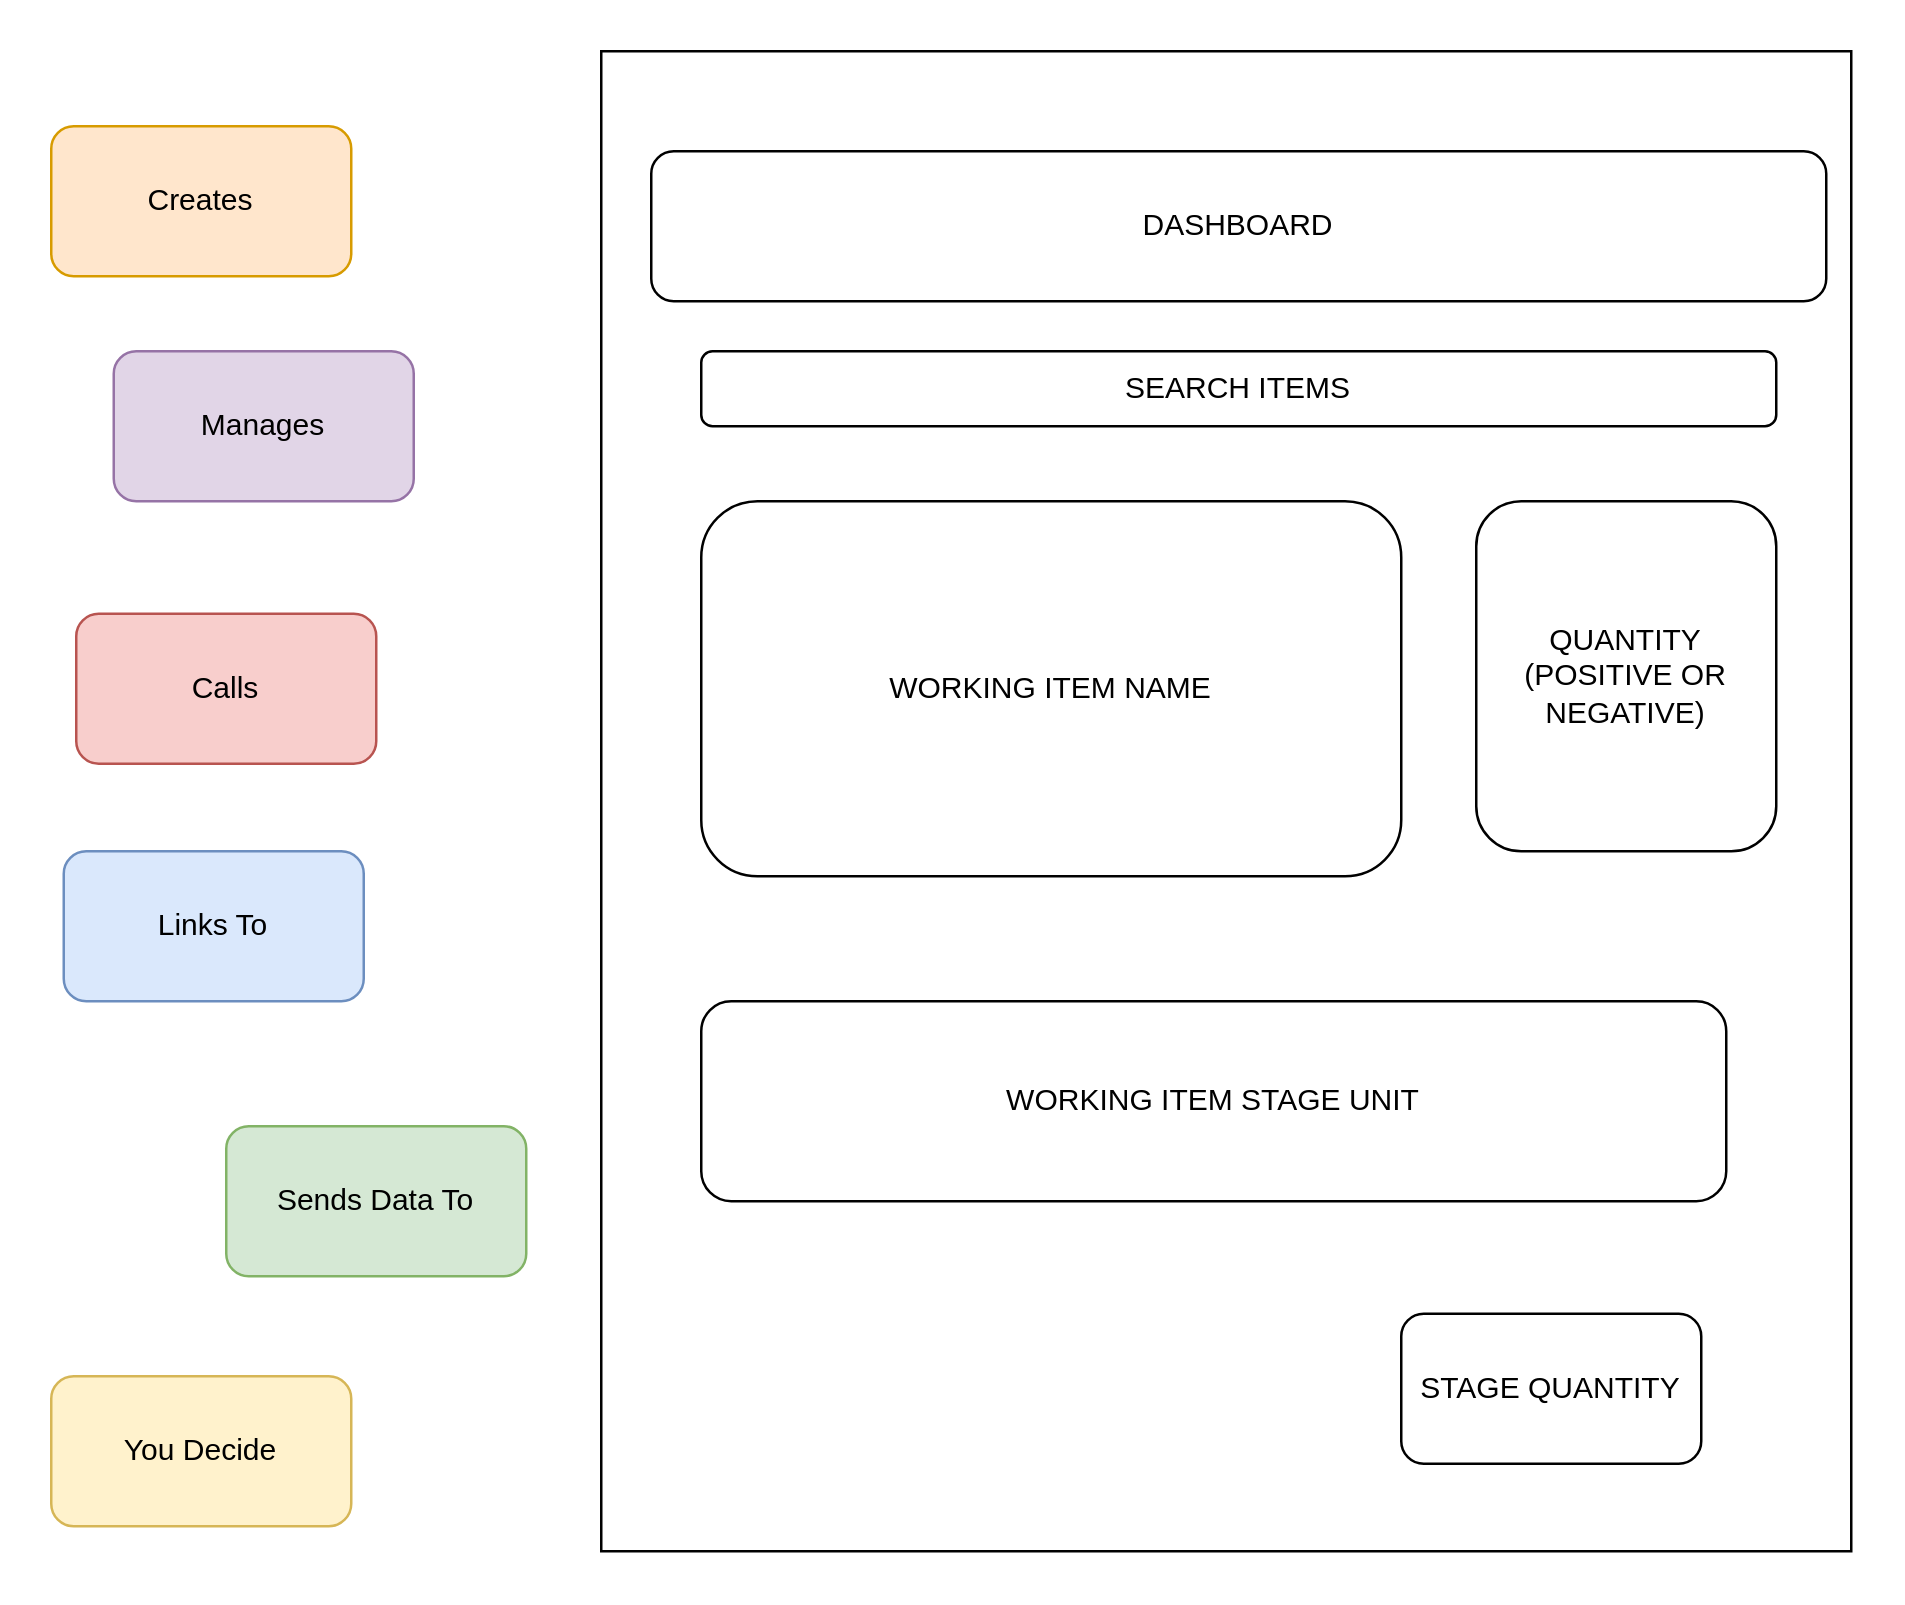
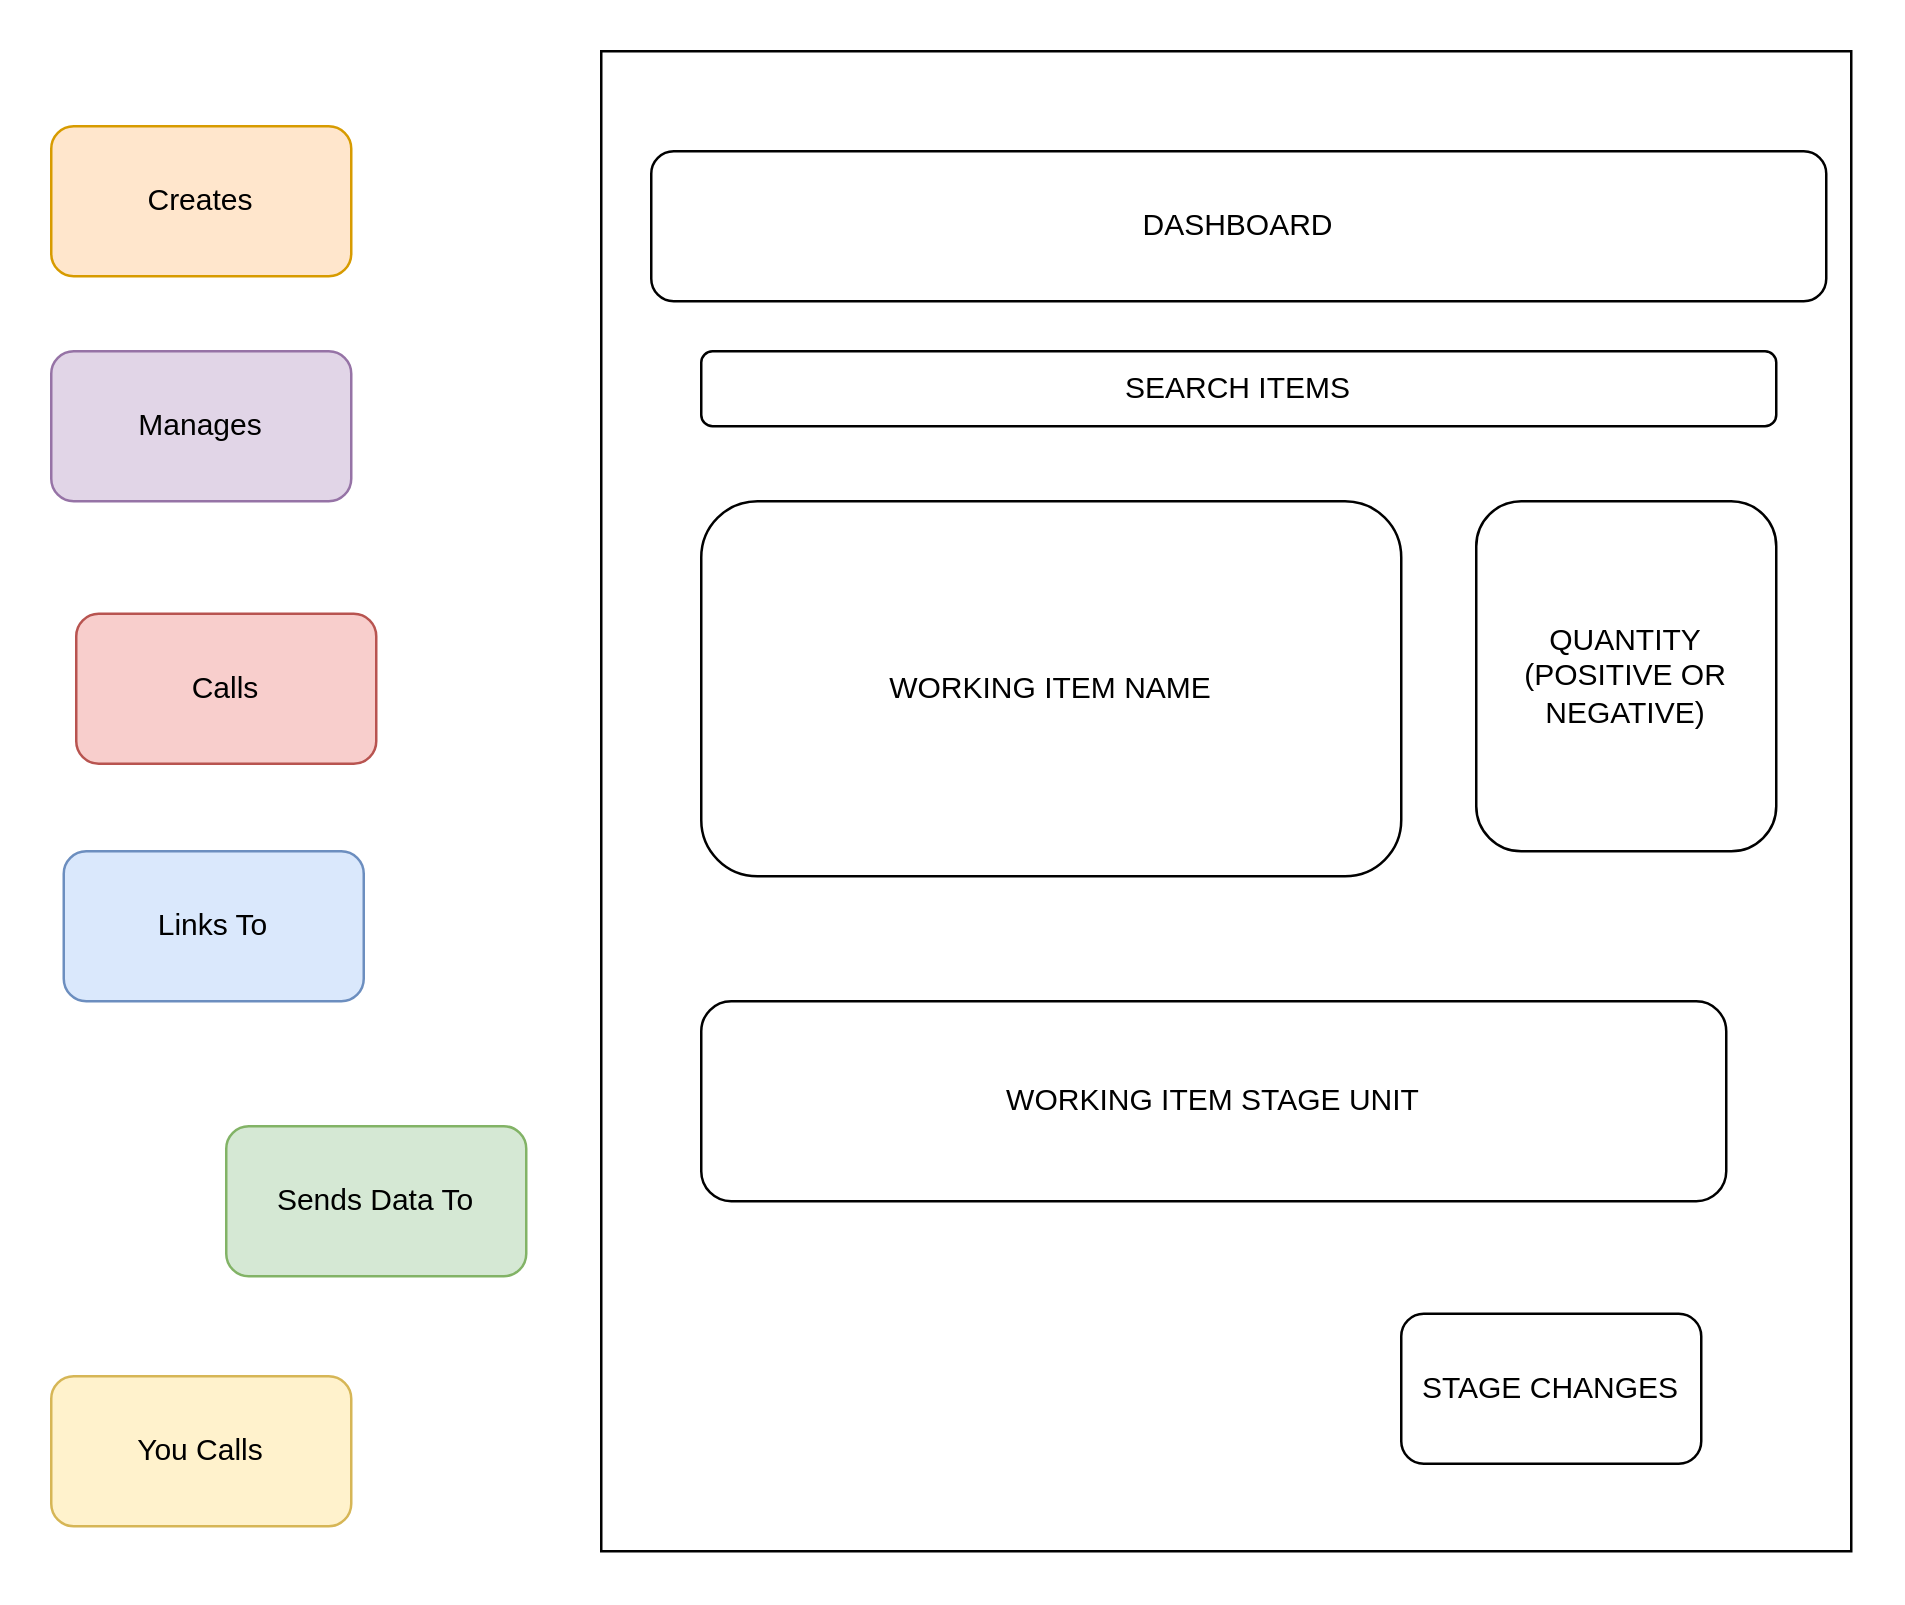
- <mxCell id="7" value="Manages" style="rounded=1;whiteSpace=wrap;html=1;fillColor=#e1d5e7;strokeColor=#9673a6;" vertex="1" parent="1"><mxGeometry x="45" y="140" width="120" height="60" as="geometry" /></mxCell>
+ <mxCell id="7" value="Manages" style="rounded=1;whiteSpace=wrap;html=1;fillColor=#e1d5e7;strokeColor=#9673a6;" vertex="1" parent="1"><mxGeometry x="20" y="140" width="120" height="60" as="geometry" /></mxCell>
- <mxCell id="12" value="STAGE QUANTITY" style="rounded=1;whiteSpace=wrap;html=1;" vertex="1" parent="1"><mxGeometry x="560" y="525" width="120" height="60" as="geometry" /></mxCell>
+ <mxCell id="12" value="STAGE CHANGES" style="rounded=1;whiteSpace=wrap;html=1;" vertex="1" parent="1"><mxGeometry x="560" y="525" width="120" height="60" as="geometry" /></mxCell>
- <mxCell id="3" value="You Decide" style="rounded=1;whiteSpace=wrap;html=1;fillColor=#fff2cc;strokeColor=#d6b656;" vertex="1" parent="1"><mxGeometry x="20" y="550" width="120" height="60" as="geometry" /></mxCell>
+ <mxCell id="3" value="You Calls" style="rounded=1;whiteSpace=wrap;html=1;fillColor=#fff2cc;strokeColor=#d6b656;" vertex="1" parent="1"><mxGeometry x="20" y="550" width="120" height="60" as="geometry" /></mxCell>
